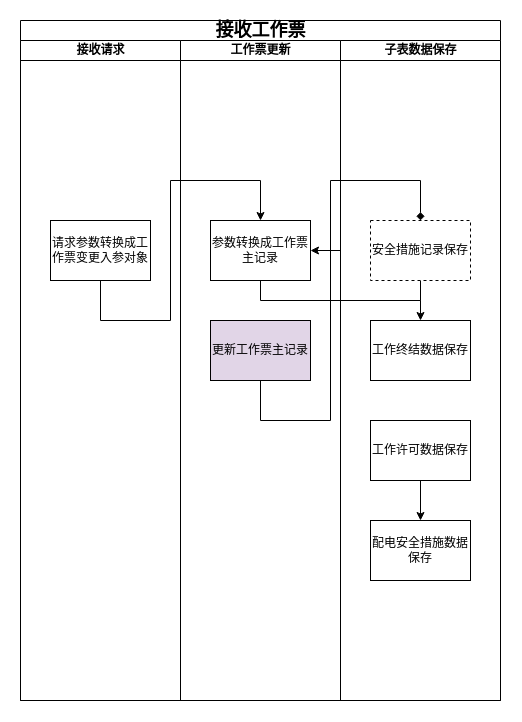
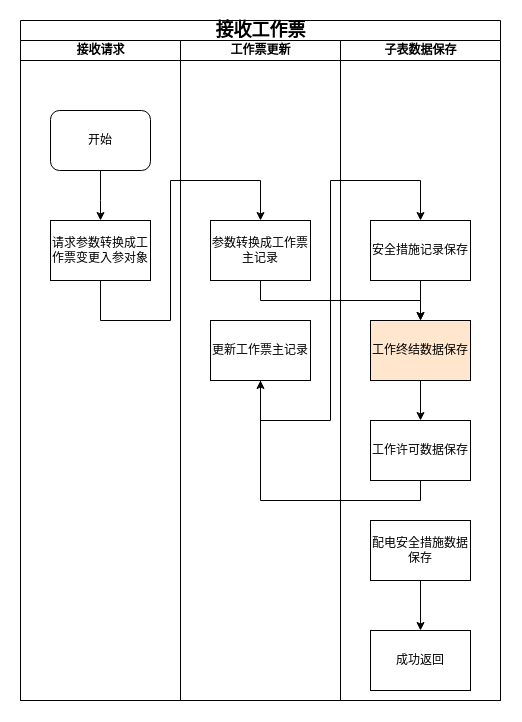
+ <mxCell id="4" value="&lt;font style=&quot;font-size: 12px;&quot;&gt;开始&lt;/font&gt;" style="rounded=1;whiteSpace=wrap;html=1;shadow=0;labelBackgroundColor=none;strokeWidth=1;fontFamily=Verdana;fontSize=8;align=center;" vertex="1" parent="3"><mxGeometry x="30" y="70" width="100" height="60" as="geometry" /></mxCell>
+ <mxCell id="6" style="edgeStyle=orthogonalEdgeStyle;rounded=0;orthogonalLoop=1;jettySize=auto;html=1;exitX=0.5;exitY=1;exitDx=0;exitDy=0;entryX=0.5;entryY=0;entryDx=0;entryDy=0;" edge="1" parent="3" source="4" target="5"><mxGeometry relative="1" as="geometry"><Array as="points"><mxPoint x="80" y="160" /><mxPoint x="80" y="160" /></Array></mxGeometry></mxCell>
- <mxCell id="23" style="edgeStyle=orthogonalEdgeStyle;rounded=0;orthogonalLoop=1;jettySize=auto;html=1;exitX=0.5;exitY=1;exitDx=0;exitDy=0;entryX=0.5;entryY=0;entryDx=0;entryDy=0;endArrow=diamond;" edge="1" parent="2" source="10" target="13"><mxGeometry relative="1" as="geometry"><Array as="points"><mxPoint x="240" y="400" /><mxPoint x="310" y="400" /><mxPoint x="310" y="160" /><mxPoint x="400" y="160" /></Array></mxGeometry></mxCell>
+ <mxCell id="23" style="edgeStyle=orthogonalEdgeStyle;rounded=0;orthogonalLoop=1;jettySize=auto;html=1;exitX=0.5;exitY=1;exitDx=0;exitDy=0;entryX=0.5;entryY=0;entryDx=0;entryDy=0;" edge="1" parent="2" source="10" target="13"><mxGeometry relative="1" as="geometry"><Array as="points"><mxPoint x="240" y="400" /><mxPoint x="310" y="400" /><mxPoint x="310" y="160" /><mxPoint x="400" y="160" /></Array></mxGeometry></mxCell>
- <mxCell id="12" style="edgeStyle=orthogonalEdgeStyle;rounded=0;orthogonalLoop=1;jettySize=auto;html=1;exitX=0.5;exitY=1;exitDx=0;exitDy=0;" edge="1" parent="11" source="13" target="9"><mxGeometry relative="1" as="geometry" /></mxCell>
+ <mxCell id="12" style="edgeStyle=orthogonalEdgeStyle;rounded=0;orthogonalLoop=1;jettySize=auto;html=1;exitX=0.5;exitY=1;exitDx=0;exitDy=0;entryX=0.5;entryY=0;entryDx=0;entryDy=0;" edge="1" parent="11" source="13" target="17"><mxGeometry relative="1" as="geometry" /></mxCell>
- <mxCell id="13" value="&lt;span style=&quot;font-size: 12px;&quot;&gt;安全措施记录保存&lt;/span&gt;" style="whiteSpace=wrap;html=1;fontSize=8;fontFamily=Verdana;rounded=0;shadow=0;labelBackgroundColor=none;strokeWidth=1;dashed=1;" vertex="1" parent="11"><mxGeometry x="30" y="180" width="100" height="60" as="geometry" /></mxCell>
+ <mxCell id="13" value="&lt;span style=&quot;font-size: 12px;&quot;&gt;安全措施记录保存&lt;/span&gt;" style="whiteSpace=wrap;html=1;fontSize=8;fontFamily=Verdana;rounded=0;shadow=0;labelBackgroundColor=none;strokeWidth=1;" vertex="1" parent="11"><mxGeometry x="30" y="180" width="100" height="60" as="geometry" /></mxCell>
- <mxCell id="10" value="&lt;span style=&quot;font-size: 12px;&quot;&gt;更新工作票主记录&lt;/span&gt;" style="whiteSpace=wrap;html=1;fontSize=8;fontFamily=Verdana;rounded=0;shadow=0;labelBackgroundColor=none;strokeWidth=1;fillColor=#e1d5e7;" vertex="1" parent="7"><mxGeometry x="30" y="280" width="100" height="60" as="geometry" /></mxCell>
+ <mxCell id="10" value="&lt;span style=&quot;font-size: 12px;&quot;&gt;更新工作票主记录&lt;/span&gt;" style="whiteSpace=wrap;html=1;fontSize=8;fontFamily=Verdana;rounded=0;shadow=0;labelBackgroundColor=none;strokeWidth=1;" vertex="1" parent="7"><mxGeometry x="30" y="280" width="100" height="60" as="geometry" /></mxCell>
- <mxCell id="17" value="&lt;span style=&quot;font-size: 12px;&quot;&gt;工作终结数据保存&lt;/span&gt;" style="whiteSpace=wrap;html=1;fontSize=8;fontFamily=Verdana;rounded=0;shadow=0;labelBackgroundColor=none;strokeWidth=1;" vertex="1" parent="11"><mxGeometry x="30" y="280" width="100" height="60" as="geometry" /></mxCell>
+ <mxCell id="17" value="&lt;span style=&quot;font-size: 12px;&quot;&gt;工作终结数据保存&lt;/span&gt;" style="whiteSpace=wrap;html=1;fontSize=8;fontFamily=Verdana;rounded=0;shadow=0;labelBackgroundColor=none;strokeWidth=1;fillColor=#ffe6cc;" vertex="1" parent="11"><mxGeometry x="30" y="280" width="100" height="60" as="geometry" /></mxCell>
+ <mxCell id="16" style="edgeStyle=orthogonalEdgeStyle;rounded=0;orthogonalLoop=1;jettySize=auto;html=1;exitX=0.5;exitY=1;exitDx=0;exitDy=0;" edge="1" parent="11" source="17" target="19"><mxGeometry relative="1" as="geometry" /></mxCell>
- <mxCell id="18" style="edgeStyle=orthogonalEdgeStyle;rounded=0;orthogonalLoop=1;jettySize=auto;html=1;exitX=0.5;exitY=1;exitDx=0;exitDy=0;entryX=0.5;entryY=0;entryDx=0;entryDy=0;" edge="1" parent="11" source="19" target="21"><mxGeometry relative="1" as="geometry" /></mxCell>
+ <mxCell id="18" style="edgeStyle=orthogonalEdgeStyle;rounded=0;orthogonalLoop=1;jettySize=auto;html=1;exitX=0.5;exitY=1;exitDx=0;exitDy=0;" edge="1" parent="11" source="19" target="10"><mxGeometry relative="1" as="geometry" /></mxCell>
+ <mxCell id="20" style="edgeStyle=orthogonalEdgeStyle;rounded=0;orthogonalLoop=1;jettySize=auto;html=1;exitX=0.5;exitY=1;exitDx=0;exitDy=0;entryX=0.5;entryY=0;entryDx=0;entryDy=0;" edge="1" parent="11" source="21" target="22"><mxGeometry relative="1" as="geometry" /></mxCell>
+ <mxCell id="22" value="&lt;span style=&quot;font-size: 12px;&quot;&gt;成功返回&lt;/span&gt;" style="whiteSpace=wrap;html=1;fontSize=8;fontFamily=Verdana;rounded=0;shadow=0;labelBackgroundColor=none;strokeWidth=1;" vertex="1" parent="11"><mxGeometry x="30" y="590" width="100" height="60" as="geometry" /></mxCell>
